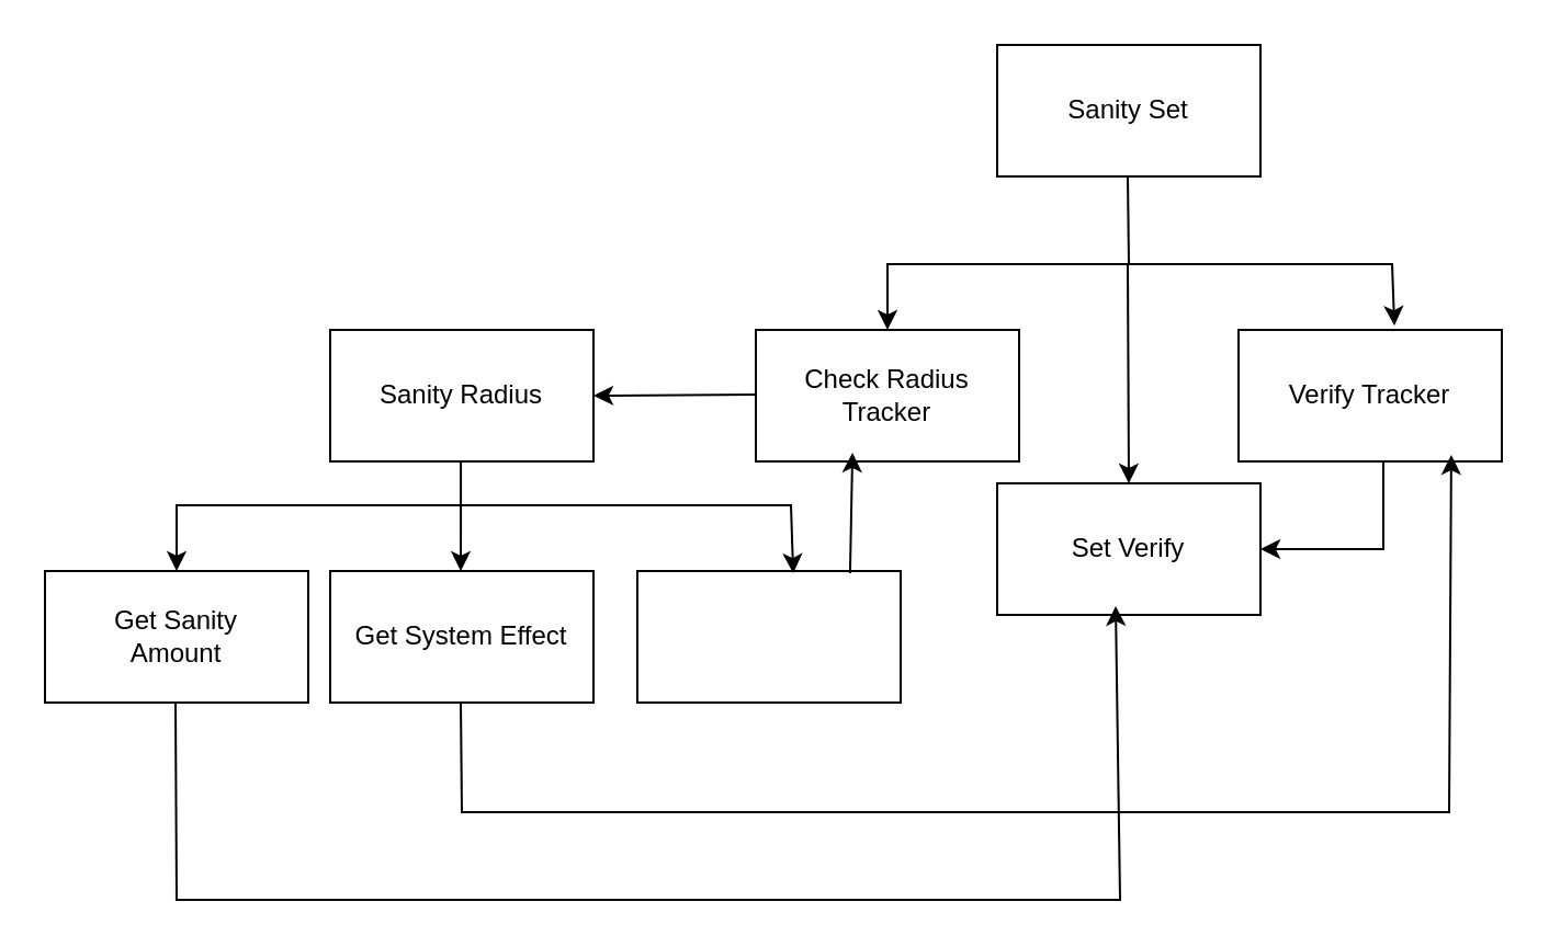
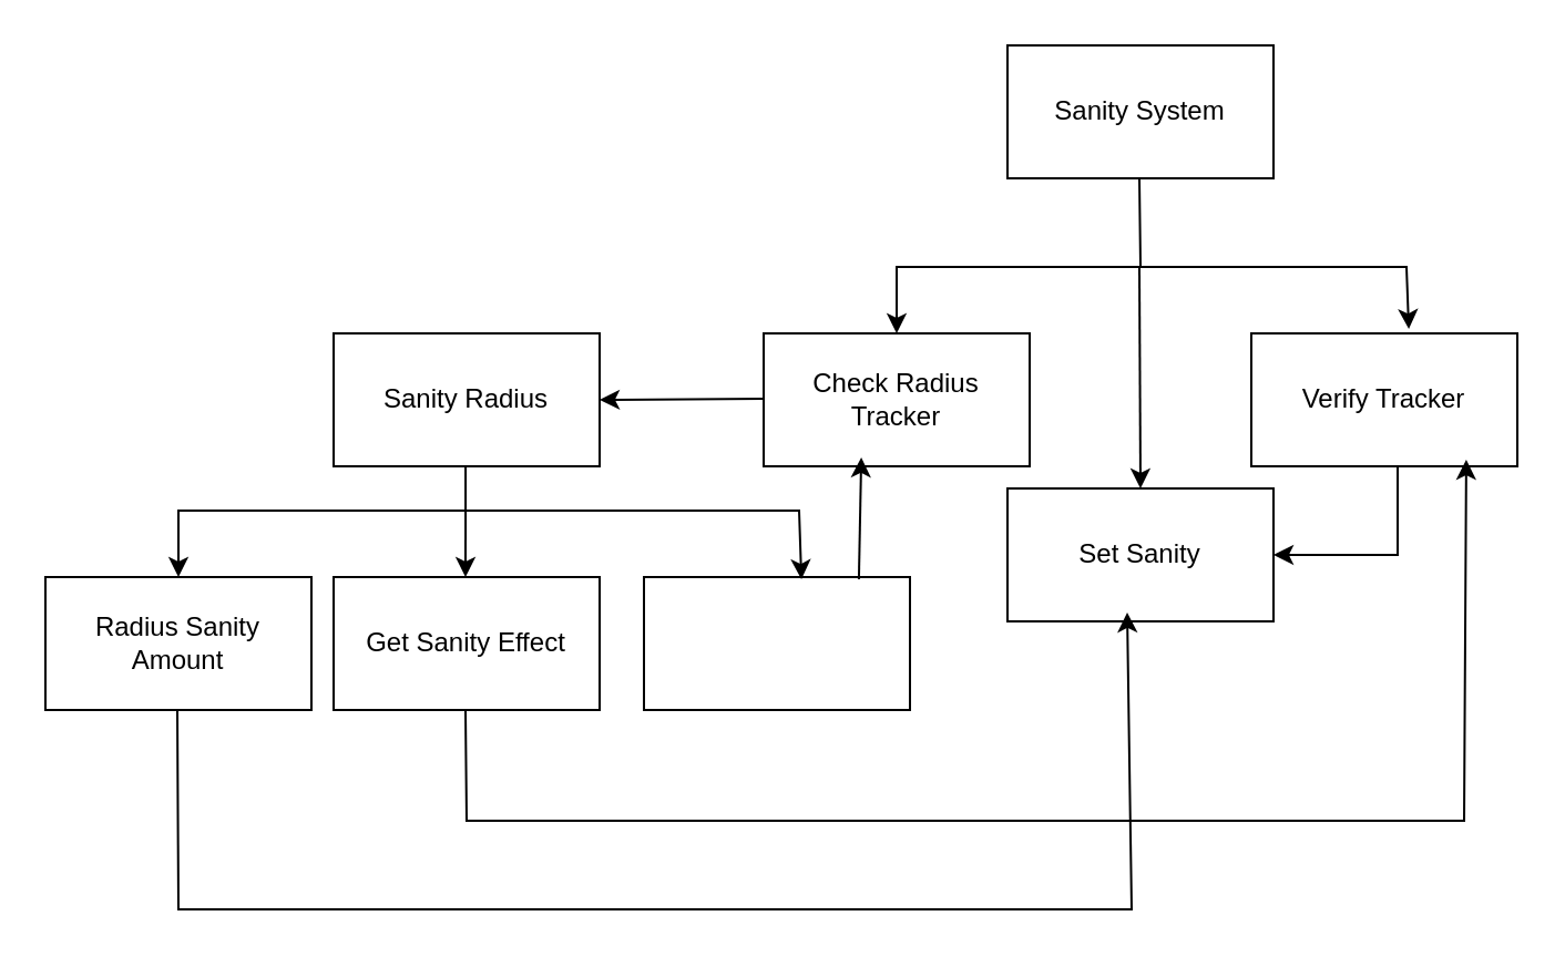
- <mxCell id="3" value="Sanity Set" style="text;html=1;align=center;verticalAlign=middle;whiteSpace=wrap;rounded=0;" vertex="1" parent="1"><mxGeometry x="464" y="30" width="100" height="40" as="geometry" /></mxCell>
+ <mxCell id="3" value="Sanity System" style="text;html=1;align=center;verticalAlign=middle;whiteSpace=wrap;rounded=0;" vertex="1" parent="1"><mxGeometry x="464" y="30" width="100" height="40" as="geometry" /></mxCell>
- <mxCell id="11" value="Set Verify" style="text;html=1;align=center;verticalAlign=middle;whiteSpace=wrap;rounded=0;" vertex="1" parent="1"><mxGeometry x="464" y="230" width="100" height="40" as="geometry" /></mxCell>
+ <mxCell id="11" value="Set Sanity" style="text;html=1;align=center;verticalAlign=middle;whiteSpace=wrap;rounded=0;" vertex="1" parent="1"><mxGeometry x="464" y="230" width="100" height="40" as="geometry" /></mxCell>
- <mxCell id="23" value="Get Sanity Amount" style="text;html=1;align=center;verticalAlign=middle;whiteSpace=wrap;rounded=0;" vertex="1" parent="1"><mxGeometry x="30" y="270" width="100" height="40" as="geometry" /></mxCell>
+ <mxCell id="23" value="Radius Sanity Amount" style="text;html=1;align=center;verticalAlign=middle;whiteSpace=wrap;rounded=0;" vertex="1" parent="1"><mxGeometry x="30" y="270" width="100" height="40" as="geometry" /></mxCell>
- <mxCell id="18" value="Get System Effect" style="text;html=1;align=center;verticalAlign=middle;whiteSpace=wrap;rounded=0;" vertex="1" parent="1"><mxGeometry x="160" y="270" width="100" height="40" as="geometry" /></mxCell>
+ <mxCell id="18" value="Get Sanity Effect" style="text;html=1;align=center;verticalAlign=middle;whiteSpace=wrap;rounded=0;" vertex="1" parent="1"><mxGeometry x="160" y="270" width="100" height="40" as="geometry" /></mxCell>
